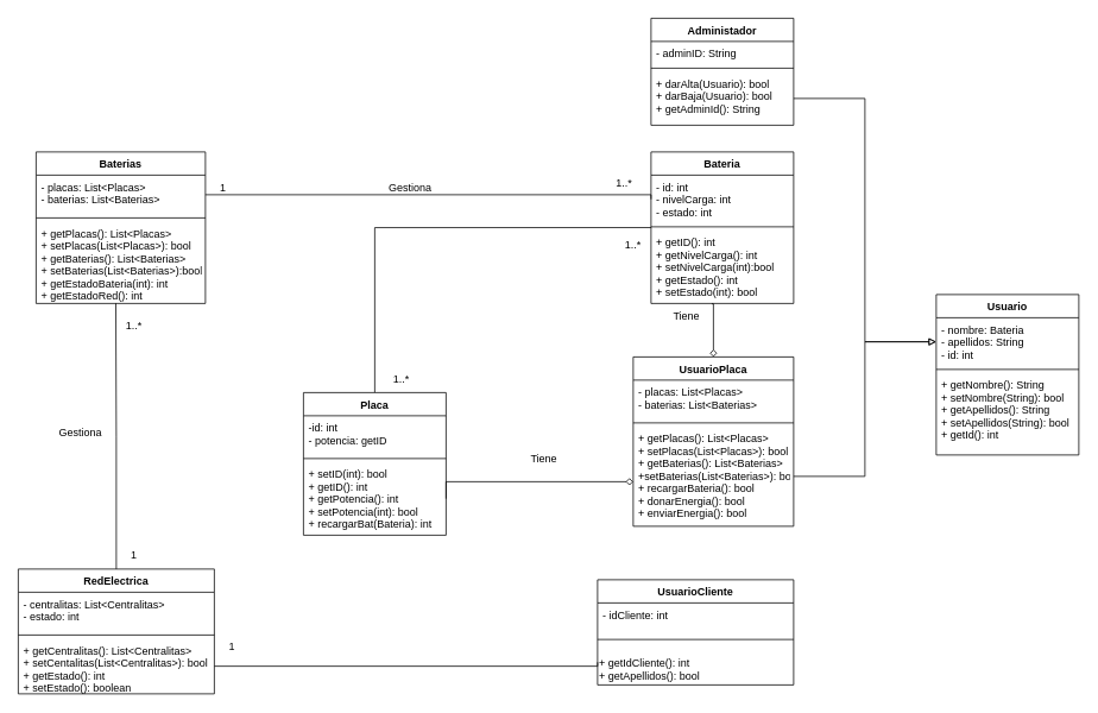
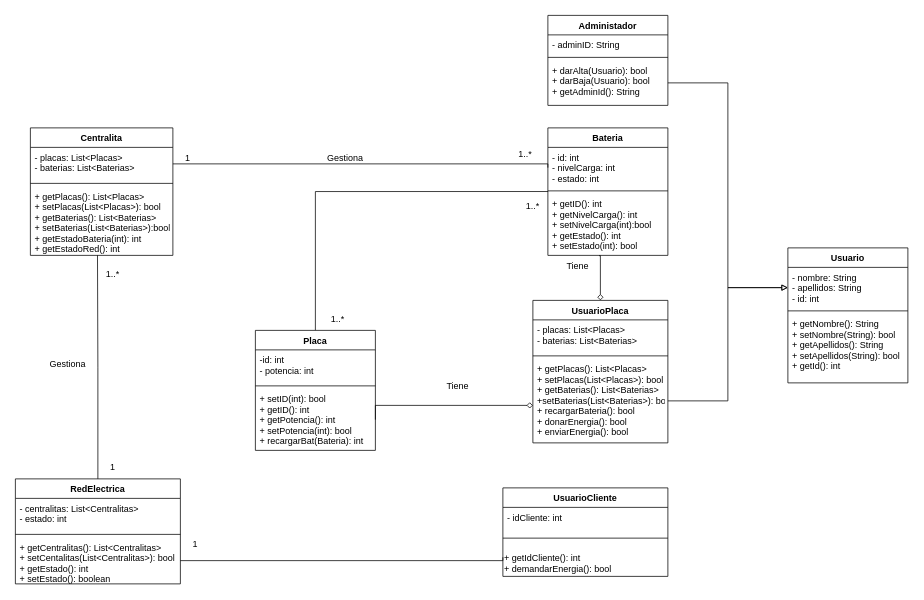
- <mxCell id="11" value="Baterias" style="swimlane;fontStyle=1;align=center;verticalAlign=top;childLayout=stackLayout;horizontal=1;startSize=26;horizontalStack=0;resizeParent=1;resizeParentMax=0;resizeLast=0;collapsible=1;marginBottom=0;labelBackgroundColor=none;" vertex="1" parent="1"><mxGeometry x="40" y="170" width="190" height="170" as="geometry" /></mxCell>
+ <mxCell id="11" value="Centralita" style="swimlane;fontStyle=1;align=center;verticalAlign=top;childLayout=stackLayout;horizontal=1;startSize=26;horizontalStack=0;resizeParent=1;resizeParentMax=0;resizeLast=0;collapsible=1;marginBottom=0;labelBackgroundColor=none;" vertex="1" parent="1"><mxGeometry x="40" y="170" width="190" height="170" as="geometry" /></mxCell>
- <mxCell id="25" value="- nombre: Bateria&#10;- apellidos: String&#10;- id: int" style="text;align=left;verticalAlign=top;spacingLeft=4;spacingRight=4;overflow=hidden;rotatable=0;points=[[0,0.5],[1,0.5]];portConstraint=eastwest;labelBackgroundColor=none;" vertex="1" parent="24"><mxGeometry y="26" width="160" height="54" as="geometry" /></mxCell>
+ <mxCell id="25" value="- nombre: String&#10;- apellidos: String&#10;- id: int" style="text;align=left;verticalAlign=top;spacingLeft=4;spacingRight=4;overflow=hidden;rotatable=0;points=[[0,0.5],[1,0.5]];portConstraint=eastwest;labelBackgroundColor=none;" vertex="1" parent="24"><mxGeometry y="26" width="160" height="54" as="geometry" /></mxCell>
- <mxCell id="8" value="-id: int&#10;- potencia: getID" style="text;align=left;verticalAlign=top;spacingLeft=4;spacingRight=4;overflow=hidden;rotatable=0;points=[[0,0.5],[1,0.5]];portConstraint=eastwest;labelBackgroundColor=none;" vertex="1" parent="7"><mxGeometry y="26" width="160" height="44" as="geometry" /></mxCell>
+ <mxCell id="8" value="-id: int&#10;- potencia: int" style="text;align=left;verticalAlign=top;spacingLeft=4;spacingRight=4;overflow=hidden;rotatable=0;points=[[0,0.5],[1,0.5]];portConstraint=eastwest;labelBackgroundColor=none;" vertex="1" parent="7"><mxGeometry y="26" width="160" height="44" as="geometry" /></mxCell>
- <mxCell id="36" value="+ getIdCliente(): int&lt;br&gt;+ getApellidos(): bool" style="text;html=1;align=left;verticalAlign=middle;whiteSpace=wrap;rounded=0;labelBackgroundColor=none;" vertex="1" parent="33"><mxGeometry y="84" width="220" height="34" as="geometry" /></mxCell>
+ <mxCell id="36" value="+ getIdCliente(): int&lt;br&gt;+ demandarEnergia(): bool" style="text;html=1;align=left;verticalAlign=middle;whiteSpace=wrap;rounded=0;labelBackgroundColor=none;" vertex="1" parent="33"><mxGeometry y="84" width="220" height="34" as="geometry" /></mxCell>
